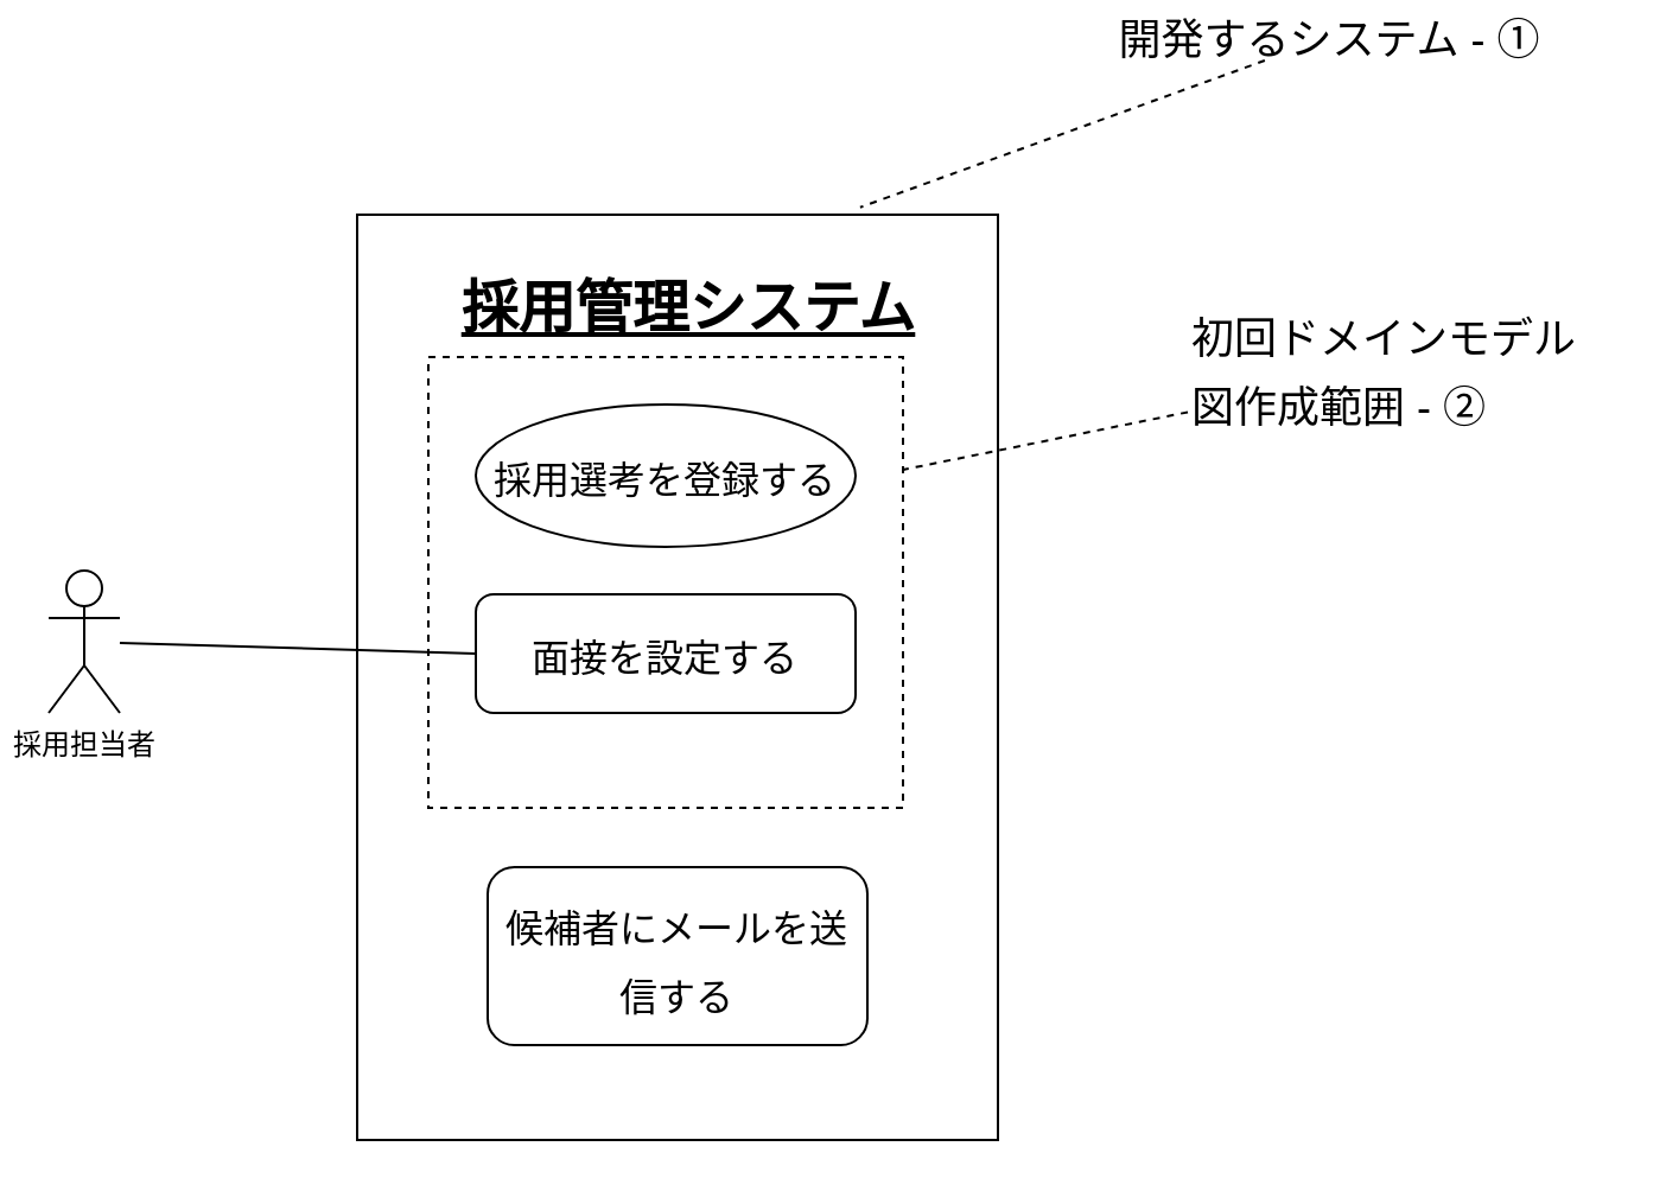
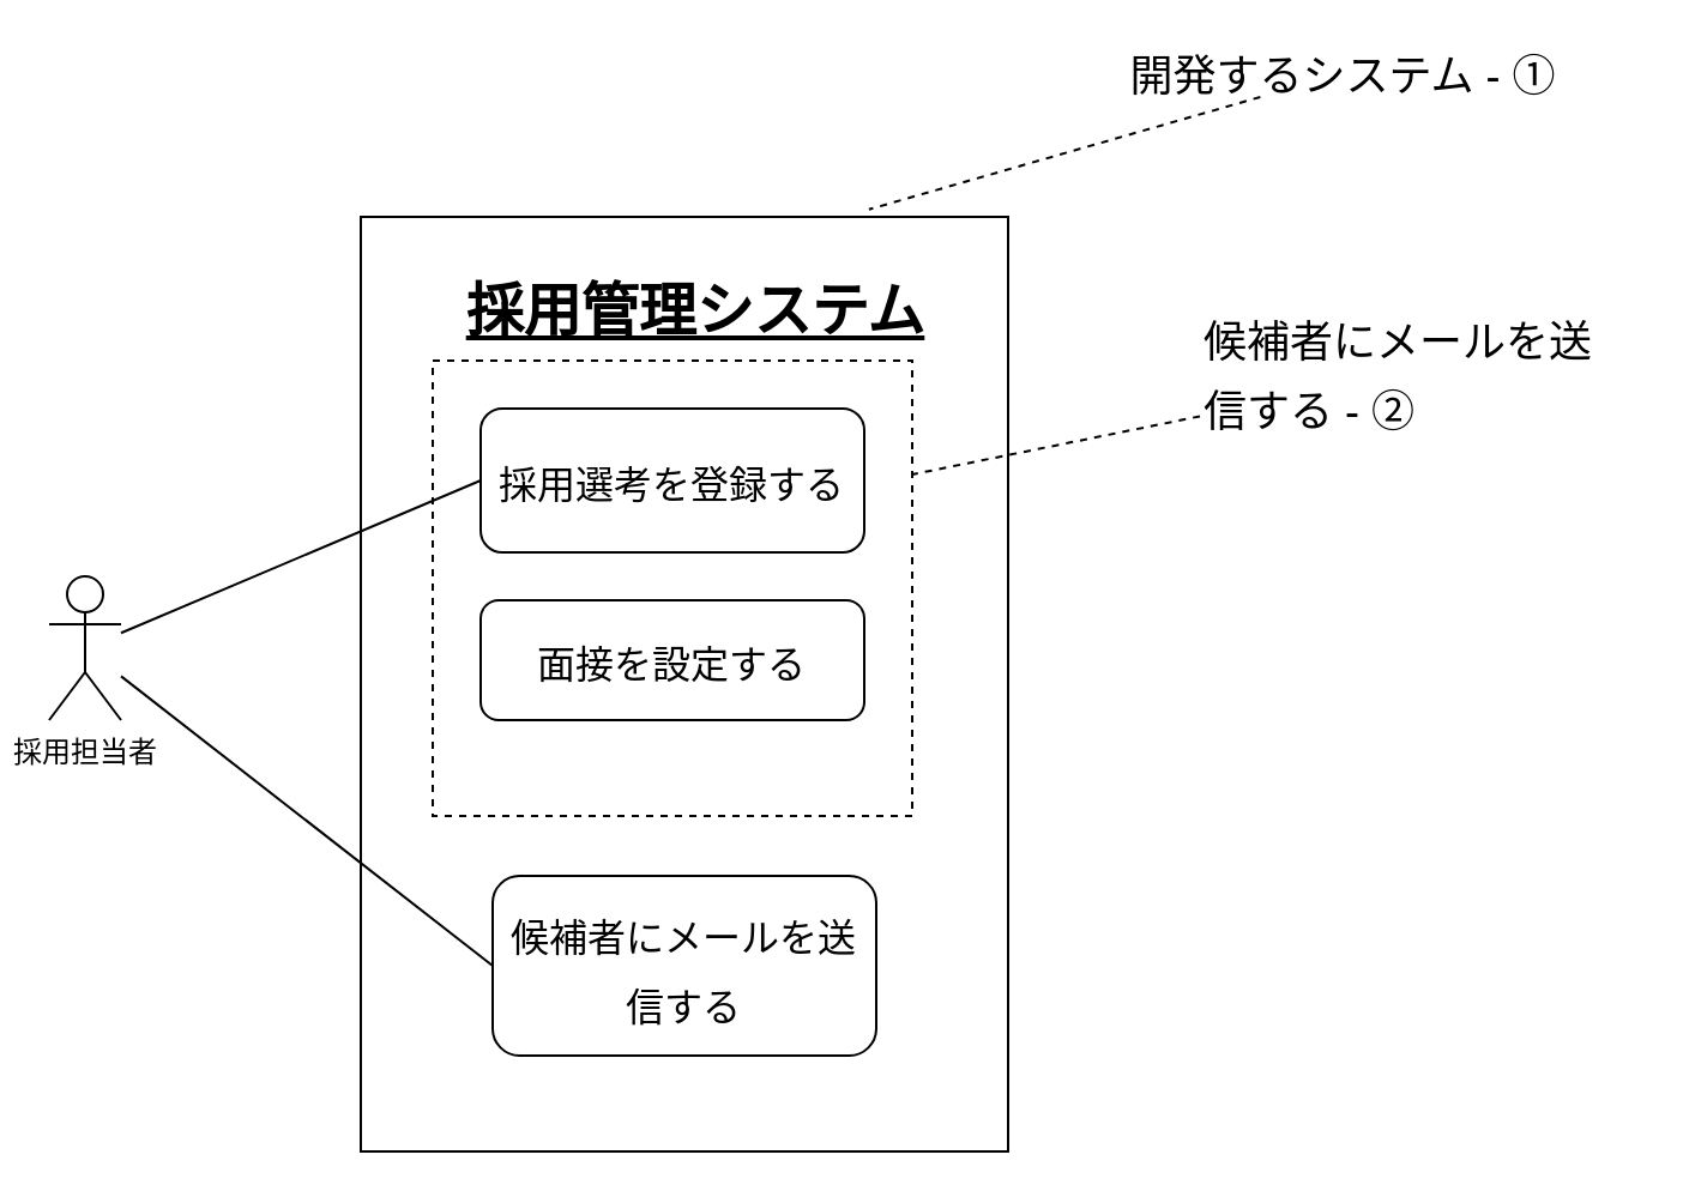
- <mxCell id="13" value="&lt;font style=&quot;font-size: 18px&quot;&gt;開発するシステム - ①&lt;/font&gt;" style="text;html=1;strokeColor=none;fillColor=none;align=center;verticalAlign=middle;whiteSpace=wrap;rounded=0;dashed=1;fontSize=24;" vertex="1" parent="1"><mxGeometry x="450" y="5" width="220" height="20" as="geometry" /></mxCell>
+ <mxCell id="13" value="&lt;font style=&quot;font-size: 18px&quot;&gt;開発するシステム - ①&lt;/font&gt;" style="text;html=1;strokeColor=none;fillColor=none;align=center;verticalAlign=middle;whiteSpace=wrap;rounded=0;dashed=1;fontSize=24;" vertex="1" parent="1"><mxGeometry x="450" y="20" width="220" height="20" as="geometry" /></mxCell>
- <mxCell id="15" value="&lt;font style=&quot;font-size: 18px&quot;&gt;初回ドメインモデル図作成範囲 - ②&lt;/font&gt;" style="text;html=1;strokeColor=none;fillColor=none;align=left;verticalAlign=middle;whiteSpace=wrap;rounded=0;dashed=1;fontSize=24;" vertex="1" parent="1"><mxGeometry x="500" y="130" width="180" height="50" as="geometry" /></mxCell>
+ <mxCell id="15" value="&lt;font style=&quot;font-size: 18px&quot;&gt;候補者にメールを送信する - ②&lt;/font&gt;" style="text;html=1;strokeColor=none;fillColor=none;align=left;verticalAlign=middle;whiteSpace=wrap;rounded=0;dashed=1;fontSize=24;" vertex="1" parent="1"><mxGeometry x="500" y="130" width="180" height="50" as="geometry" /></mxCell>
- <mxCell id="9" value="&lt;font style=&quot;font-size: 16px&quot;&gt;採用選考を登録する&lt;/font&gt;" style="ellipse;whiteSpace=wrap;html=1;fontSize=24;fillColor=none;" vertex="1" parent="1"><mxGeometry x="200" y="170" width="160" height="60" as="geometry" /></mxCell>
+ <mxCell id="9" value="&lt;font style=&quot;font-size: 16px&quot;&gt;採用選考を登録する&lt;/font&gt;" style="rounded=1;whiteSpace=wrap;html=1;fontSize=24;fillColor=none;" vertex="1" parent="1"><mxGeometry x="200" y="170" width="160" height="60" as="geometry" /></mxCell>
+ <mxCell id="4" style="rounded=0;orthogonalLoop=1;jettySize=auto;html=1;entryX=0;entryY=0.5;entryDx=0;entryDy=0;fontSize=24;endArrow=none;endFill=0;" edge="1" parent="1" source="7" target="9"><mxGeometry relative="1" as="geometry" /></mxCell>
- <mxCell id="5" style="edgeStyle=none;rounded=0;orthogonalLoop=1;jettySize=auto;html=1;entryX=0;entryY=0.5;entryDx=0;entryDy=0;fontSize=24;endArrow=none;endFill=0;" edge="1" parent="1" source="7" target="10"><mxGeometry relative="1" as="geometry" /></mxCell>
+ <mxCell id="6" style="edgeStyle=none;rounded=0;orthogonalLoop=1;jettySize=auto;html=1;entryX=0;entryY=0.5;entryDx=0;entryDy=0;fontSize=24;endArrow=none;endFill=0;" edge="1" parent="1" source="7" target="11"><mxGeometry relative="1" as="geometry" /></mxCell>
